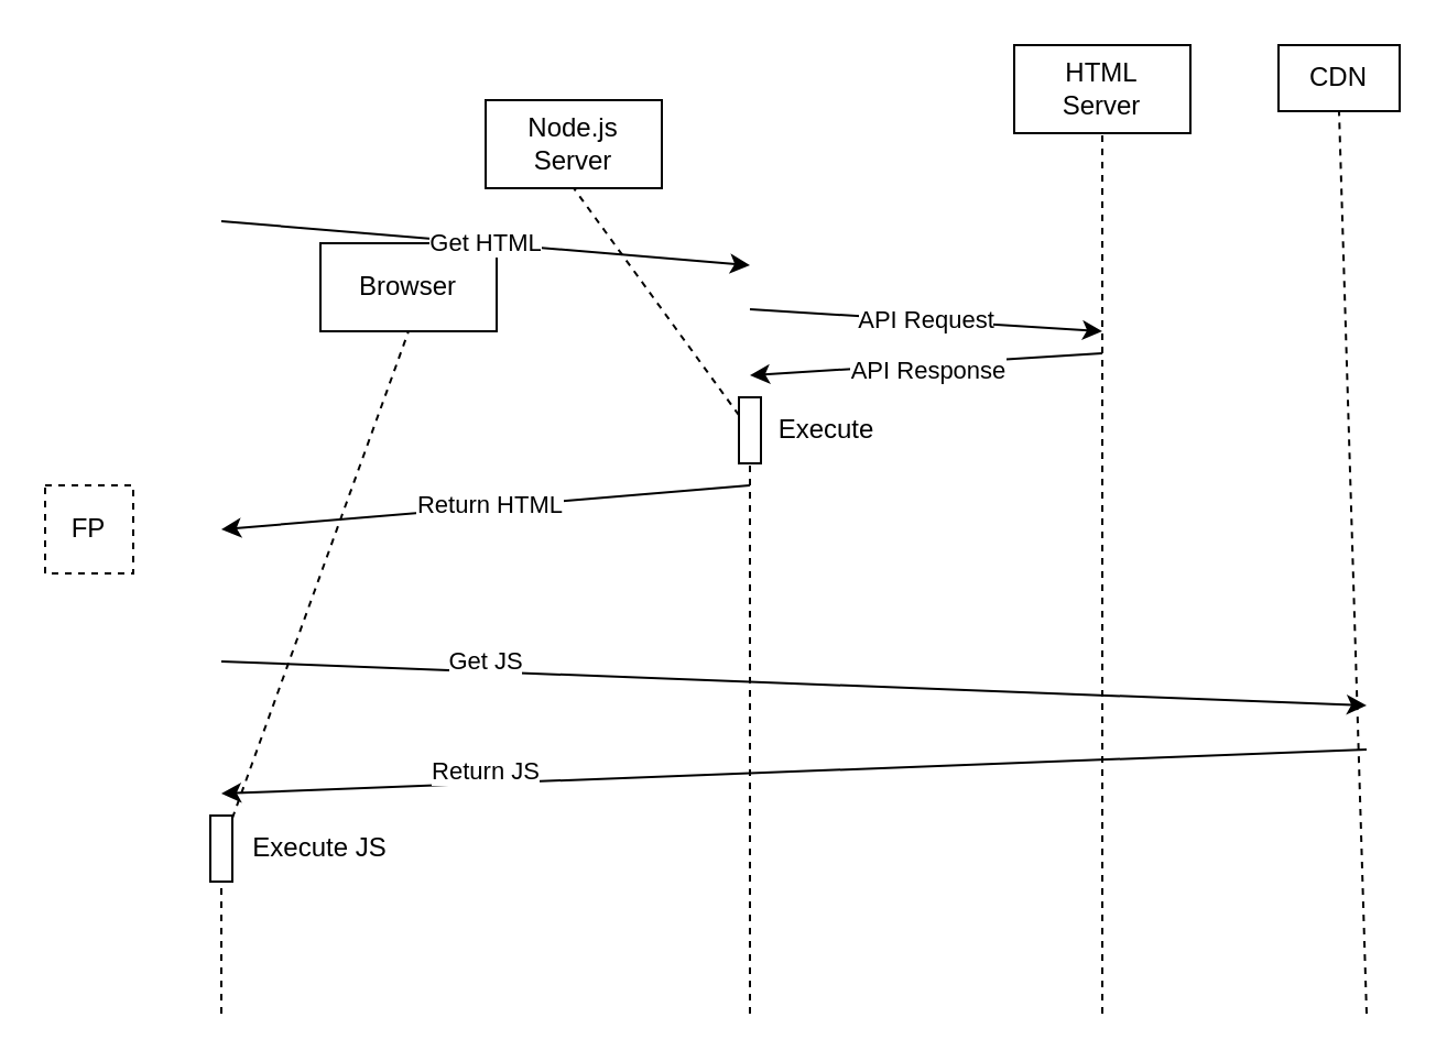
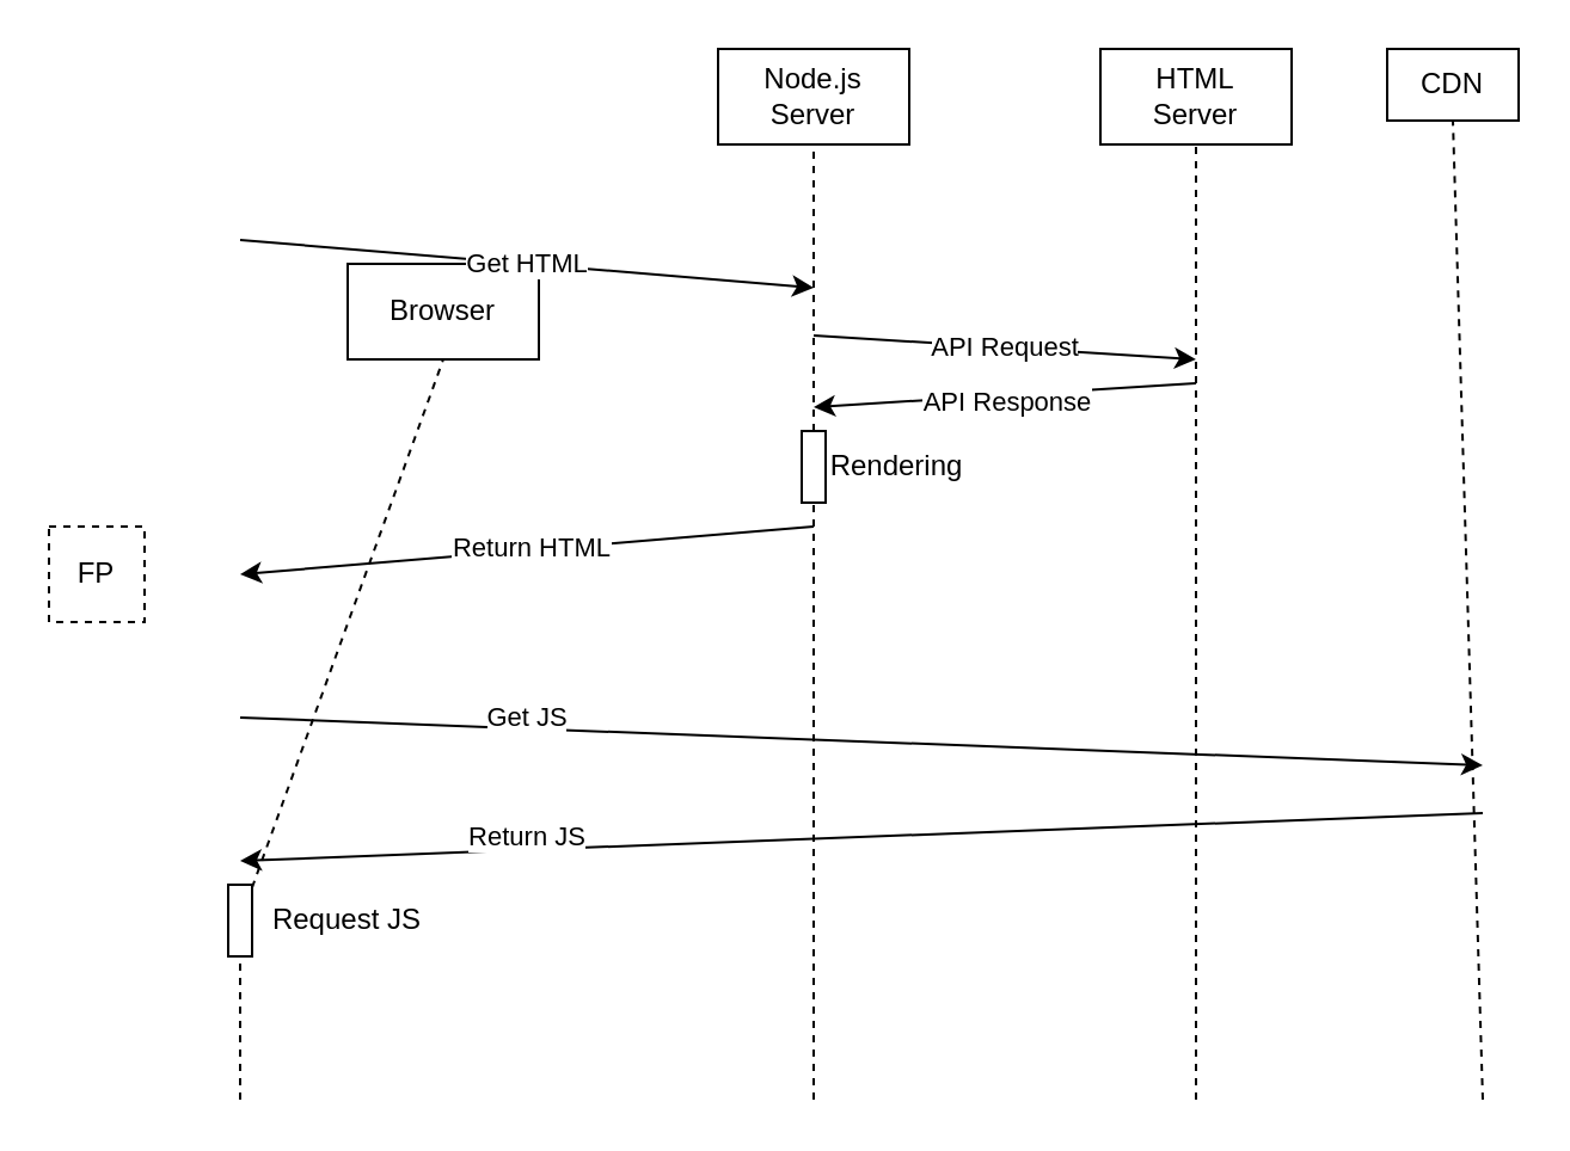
- <mxCell id="3" value="Node.js Server" style="rounded=0;whiteSpace=wrap;html=1;" vertex="1" parent="1"><mxGeometry x="220" y="45" width="80" height="40" as="geometry" /></mxCell>
+ <mxCell id="3" value="Node.js Server" style="rounded=0;whiteSpace=wrap;html=1;" vertex="1" parent="1"><mxGeometry x="300" y="20" width="80" height="40" as="geometry" /></mxCell>
- <mxCell id="16" value="Execute" style="text;html=1;strokeColor=none;fillColor=none;align=center;verticalAlign=middle;whiteSpace=wrap;rounded=0;" vertex="1" parent="1"><mxGeometry x="345" y="180" width="60" height="30" as="geometry" /></mxCell>
+ <mxCell id="16" value="Rendering" style="text;html=1;strokeColor=none;fillColor=none;align=center;verticalAlign=middle;whiteSpace=wrap;rounded=0;" vertex="1" parent="1"><mxGeometry x="345" y="180" width="60" height="30" as="geometry" /></mxCell>
- <mxCell id="24" value="Execute JS" style="text;html=1;strokeColor=none;fillColor=none;align=center;verticalAlign=middle;whiteSpace=wrap;rounded=0;" vertex="1" parent="1"><mxGeometry x="105" y="370" width="80" height="30" as="geometry" /></mxCell>
+ <mxCell id="24" value="Request JS" style="text;html=1;strokeColor=none;fillColor=none;align=center;verticalAlign=middle;whiteSpace=wrap;rounded=0;" vertex="1" parent="1"><mxGeometry x="105" y="370" width="80" height="30" as="geometry" /></mxCell>
